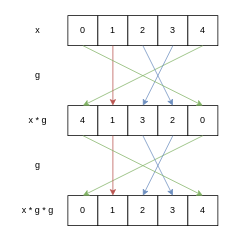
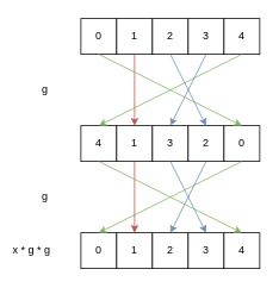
- <mxCell id="18" value="x" style="text;html=1;strokeColor=none;fillColor=none;align=center;verticalAlign=middle;whiteSpace=wrap;rounded=0;" parent="1" vertex="1"><mxGeometry x="40" y="30" width="20" height="20" as="geometry" /></mxCell>
- <mxCell id="19" value="x * g" style="text;html=1;strokeColor=none;fillColor=none;align=center;verticalAlign=middle;whiteSpace=wrap;rounded=0;" parent="1" vertex="1"><mxGeometry x="30" y="150" width="40" height="20" as="geometry" /></mxCell>
- <mxCell id="31" value="x * g * g" style="text;html=1;strokeColor=none;fillColor=none;align=center;verticalAlign=middle;whiteSpace=wrap;rounded=0;" parent="1" vertex="1"><mxGeometry x="20" y="270" width="60" height="20" as="geometry" /></mxCell>
+ <mxCell id="31" value="x * g * g" style="text;html=1;strokeColor=none;fillColor=none;align=center;verticalAlign=middle;whiteSpace=wrap;rounded=0;" parent="1" vertex="1"><mxGeometry x="5" y="270" width="60" height="20" as="geometry" /></mxCell>
